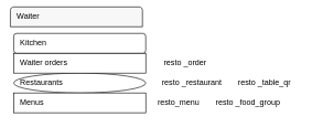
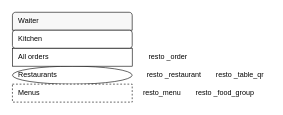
- <mxCell id="4" value="Waiter" style="html=1;shadow=0;dashed=0;shape=mxgraph.bootstrap.topButton;strokeColor=inherit;fillColor=#F7F7F7;rSize=5;perimeter=none;whiteSpace=wrap;resizeWidth=1;align=left;spacing=10;" parent="1" vertex="1"><mxGeometry x="15" y="10" width="200" height="30" as="geometry" /></mxCell>
+ <mxCell id="4" value="Waiter" style="html=1;shadow=0;dashed=0;shape=mxgraph.bootstrap.topButton;strokeColor=inherit;fillColor=#F7F7F7;rSize=5;perimeter=none;whiteSpace=wrap;resizeWidth=1;align=left;spacing=10;" parent="1" vertex="1"><mxGeometry x="20" y="20" width="200" height="30" as="geometry" /></mxCell>
- <mxCell id="5" value="Waiter orders" style="strokeColor=inherit;fillColor=inherit;gradientColor=inherit;fontColor=inherit;html=1;shadow=0;dashed=0;perimeter=none;whiteSpace=wrap;resizeWidth=1;align=left;spacing=10;" parent="1" vertex="1"><mxGeometry x="20" y="80" width="200" height="30" as="geometry" /></mxCell>
+ <mxCell id="5" value="All orders" style="strokeColor=inherit;fillColor=inherit;gradientColor=inherit;fontColor=inherit;html=1;shadow=0;dashed=0;perimeter=none;whiteSpace=wrap;resizeWidth=1;align=left;spacing=10;" parent="1" vertex="1"><mxGeometry x="20" y="80" width="200" height="30" as="geometry" /></mxCell>
- <mxCell id="3" value="Menus" style="strokeColor=inherit;fillColor=inherit;gradientColor=inherit;fontColor=inherit;html=1;shadow=0;dashed=0;perimeter=none;whiteSpace=wrap;resizeWidth=1;align=left;spacing=10;" parent="1" vertex="1"><mxGeometry x="20" y="140" width="200" height="30" as="geometry" /></mxCell>
+ <mxCell id="3" value="Menus" style="strokeColor=inherit;fillColor=inherit;gradientColor=inherit;fontColor=inherit;html=1;shadow=0;dashed=1;perimeter=none;whiteSpace=wrap;resizeWidth=1;align=left;spacing=10;" parent="1" vertex="1"><mxGeometry x="20" y="140" width="200" height="30" as="geometry" /></mxCell>
